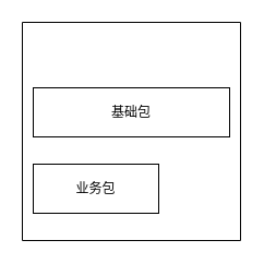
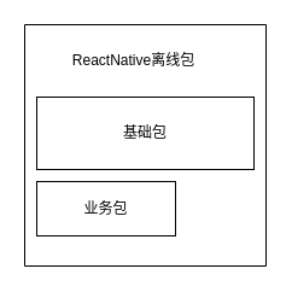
+ <mxCell id="5" value="ReactNative离线包" style="text;html=1;align=center;verticalAlign=middle;resizable=0;points=[];autosize=1;strokeColor=none;fillColor=none;" vertex="1" parent="1"><mxGeometry x="25" y="35" width="170" height="30" as="geometry" /></mxCell>
- <mxCell id="3" value="基础包" style="rounded=0;whiteSpace=wrap;html=1;" vertex="1" parent="2"><mxGeometry x="10" y="60" width="180" height="45" as="geometry" /></mxCell>
+ <mxCell id="3" value="基础包" style="rounded=0;whiteSpace=wrap;html=1;" vertex="1" parent="2"><mxGeometry x="10" y="60" width="180" height="60" as="geometry" /></mxCell>
